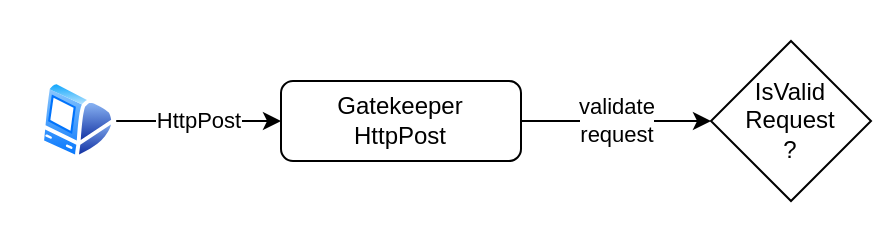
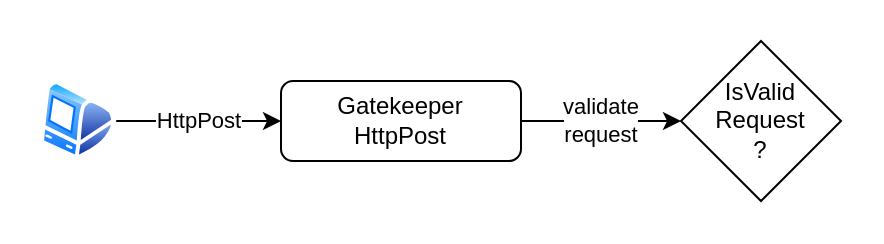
- <mxCell id="6" value="IsValid&lt;div&gt;Request&lt;/div&gt;&lt;div&gt;?&lt;/div&gt;" style="rhombus;whiteSpace=wrap;html=1;" vertex="1" parent="1"><mxGeometry x="355" y="20" width="80" height="80" as="geometry" /></mxCell>
+ <mxCell id="6" value="IsValid&lt;div&gt;Request&lt;/div&gt;&lt;div&gt;?&lt;/div&gt;" style="rhombus;whiteSpace=wrap;html=1;" vertex="1" parent="1"><mxGeometry x="340" y="20" width="80" height="80" as="geometry" /></mxCell>
